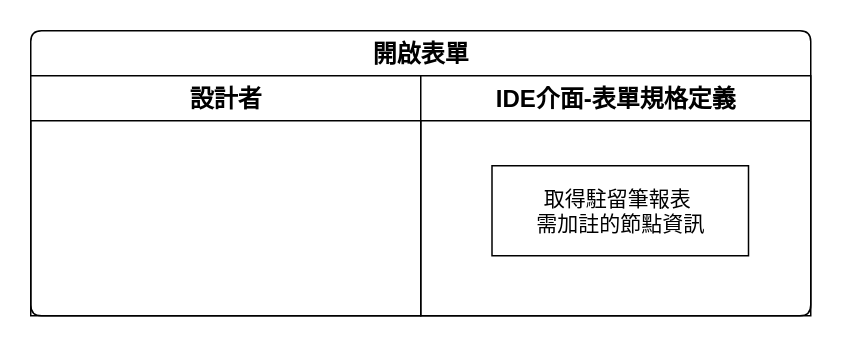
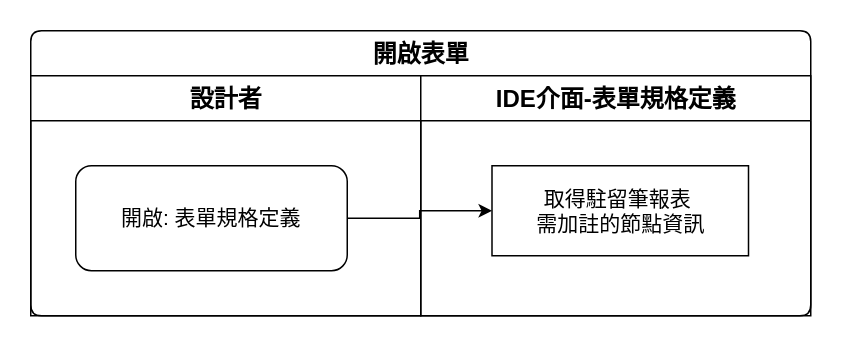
+ <mxCell id="4" value="開啟: 表單規格定義" style="rounded=1;whiteSpace=wrap;html=1;strokeWidth=1;fontSize=14;" parent="3" vertex="1"><mxGeometry x="30" y="60" width="181" height="70" as="geometry" /></mxCell>
+ <mxCell id="7" style="edgeStyle=orthogonalEdgeStyle;rounded=0;orthogonalLoop=1;jettySize=auto;html=1;" parent="2" source="4" target="6" edge="1"><mxGeometry relative="1" as="geometry" /></mxCell>
